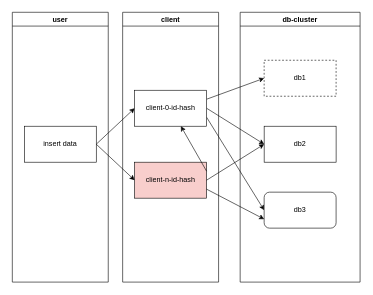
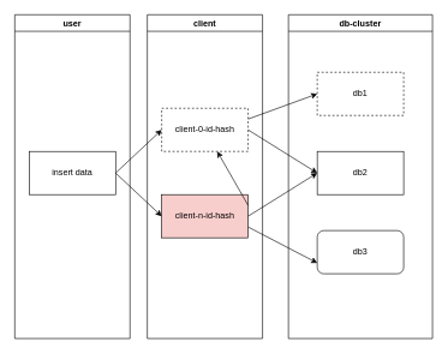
- <mxCell id="9" value="client-0-id-hash" style="rounded=0;whiteSpace=wrap;html=1;" parent="8" vertex="1"><mxGeometry x="20" y="130" width="120" height="60" as="geometry" /></mxCell>
+ <mxCell id="9" value="client-0-id-hash" style="rounded=0;whiteSpace=wrap;html=1;dashed=1;" parent="8" vertex="1"><mxGeometry x="20" y="130" width="120" height="60" as="geometry" /></mxCell>
- <mxCell id="5" style="edgeStyle=none;rounded=0;orthogonalLoop=1;jettySize=auto;html=1;exitX=1;exitY=0.75;exitDx=0;exitDy=0;entryX=0;entryY=0.5;entryDx=0;entryDy=0;" parent="1" source="9" target="18" edge="1"><mxGeometry relative="1" as="geometry" /></mxCell>
